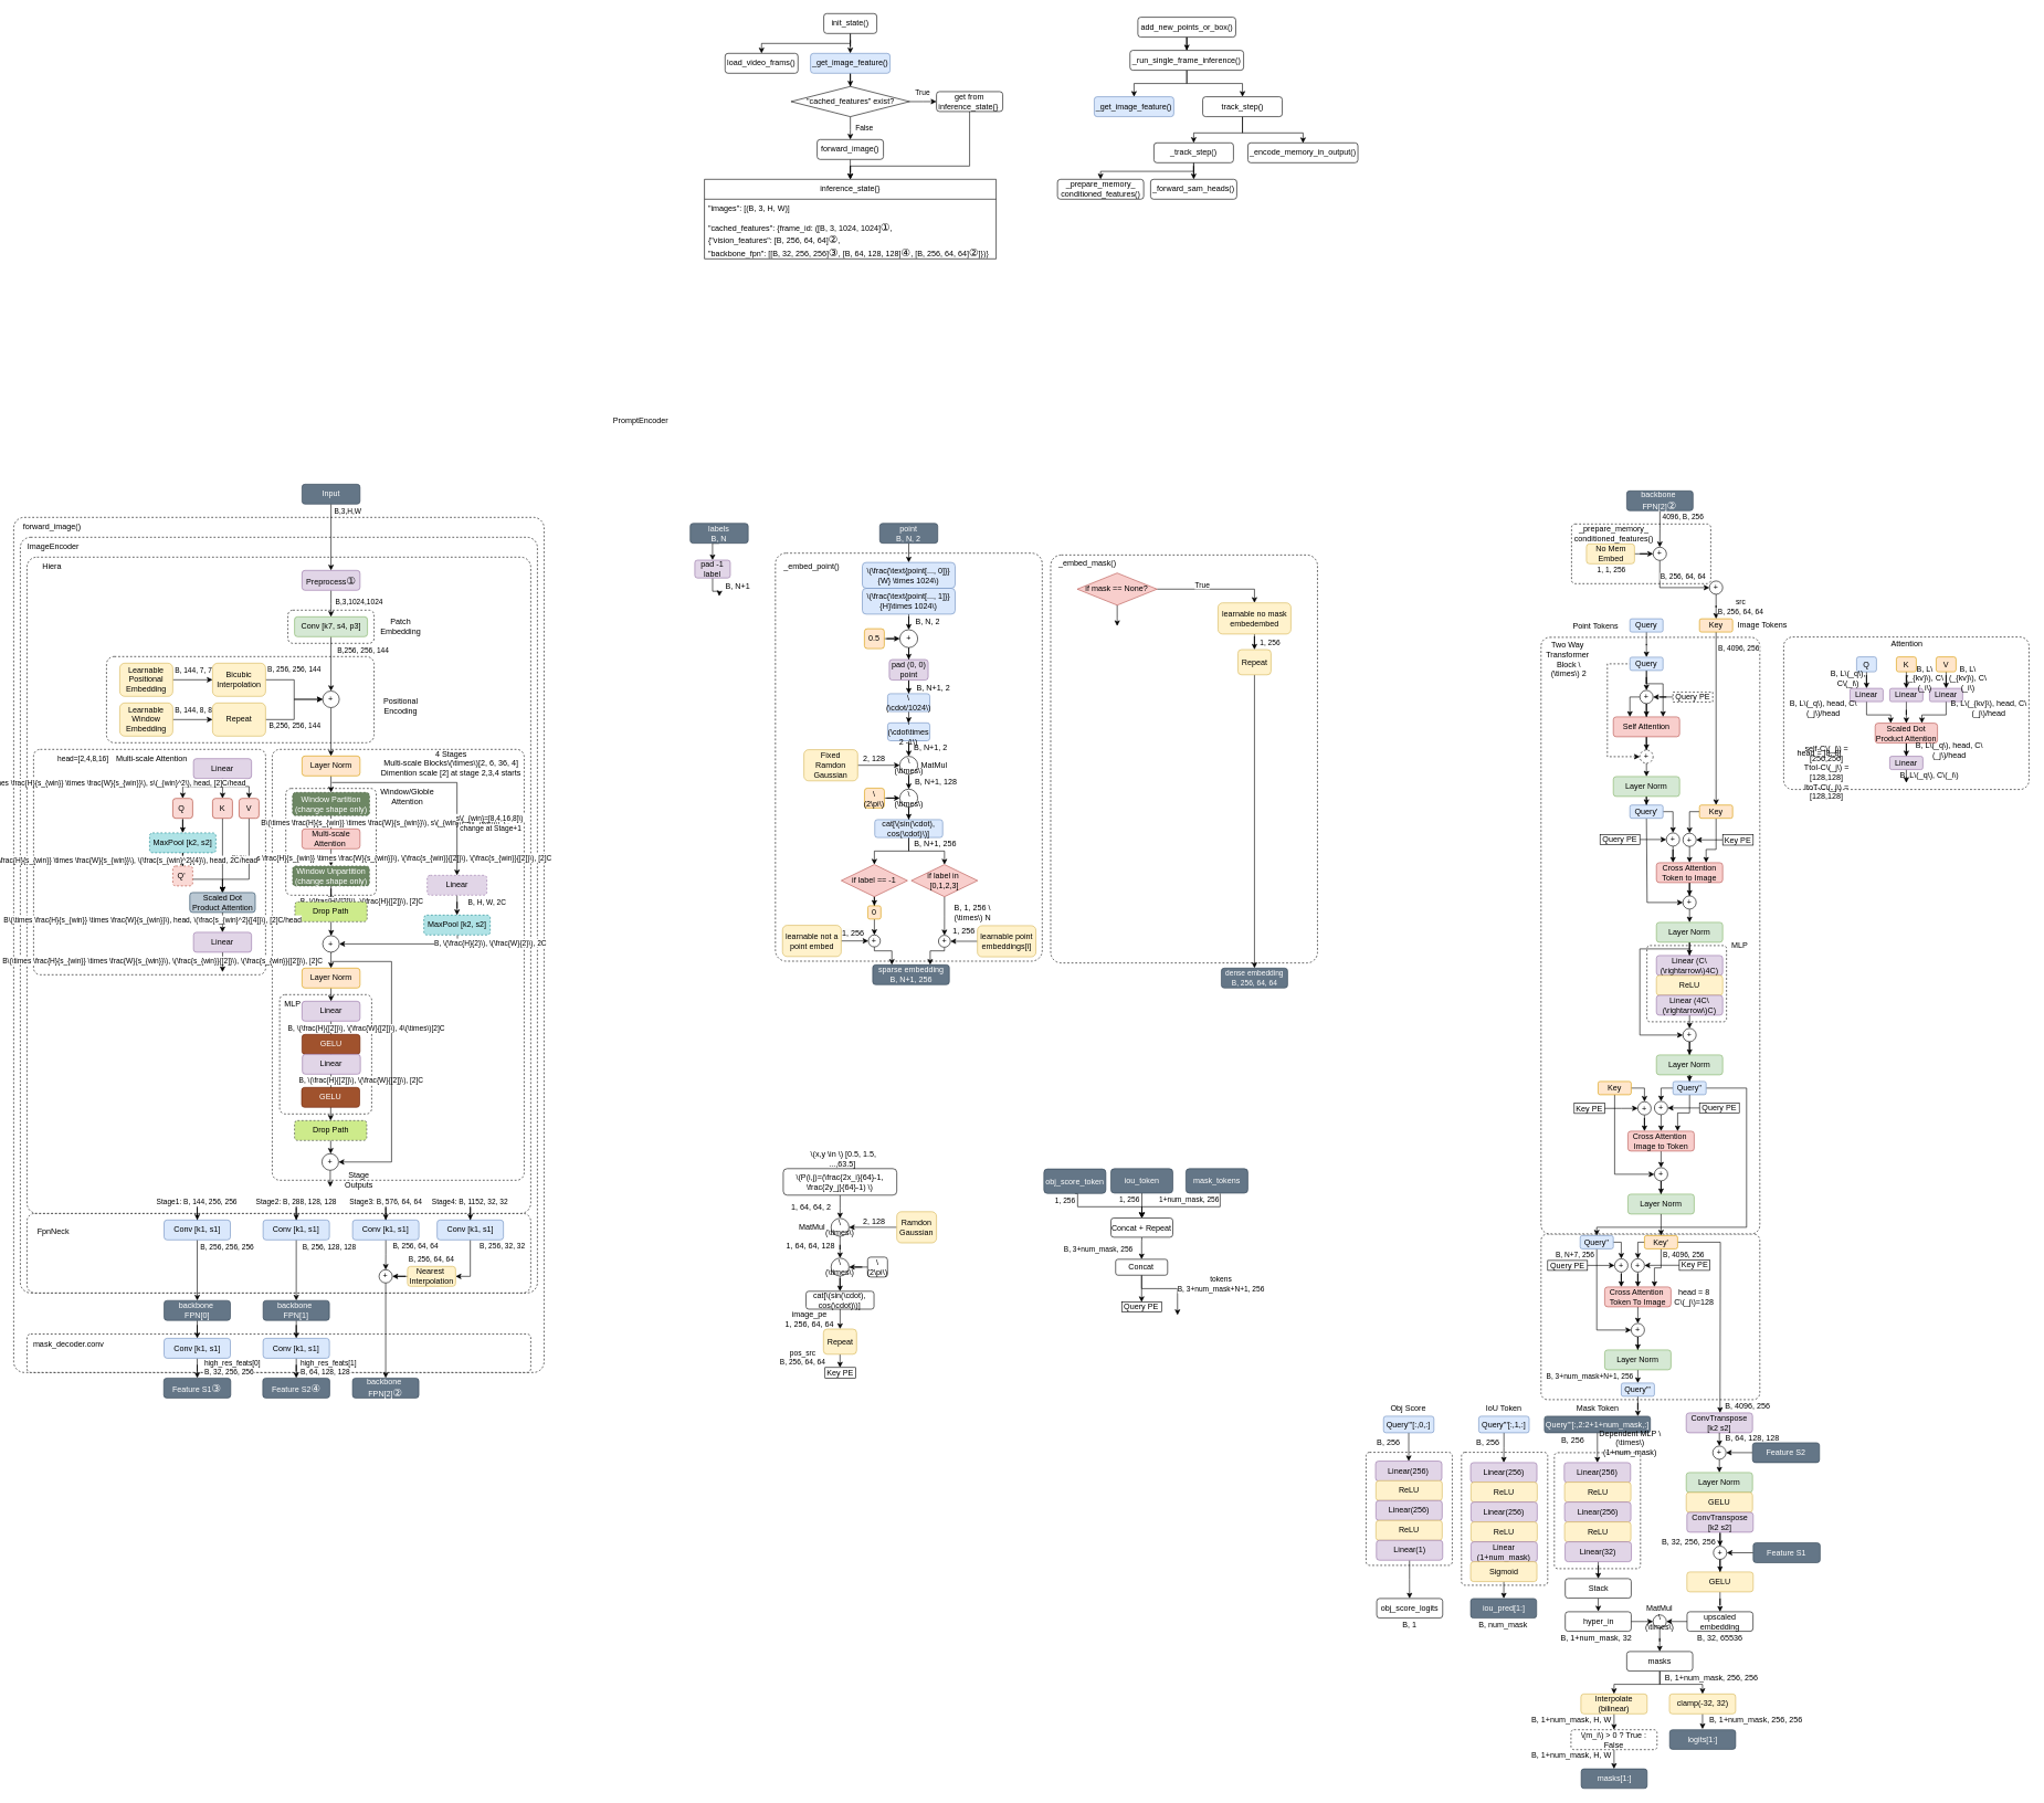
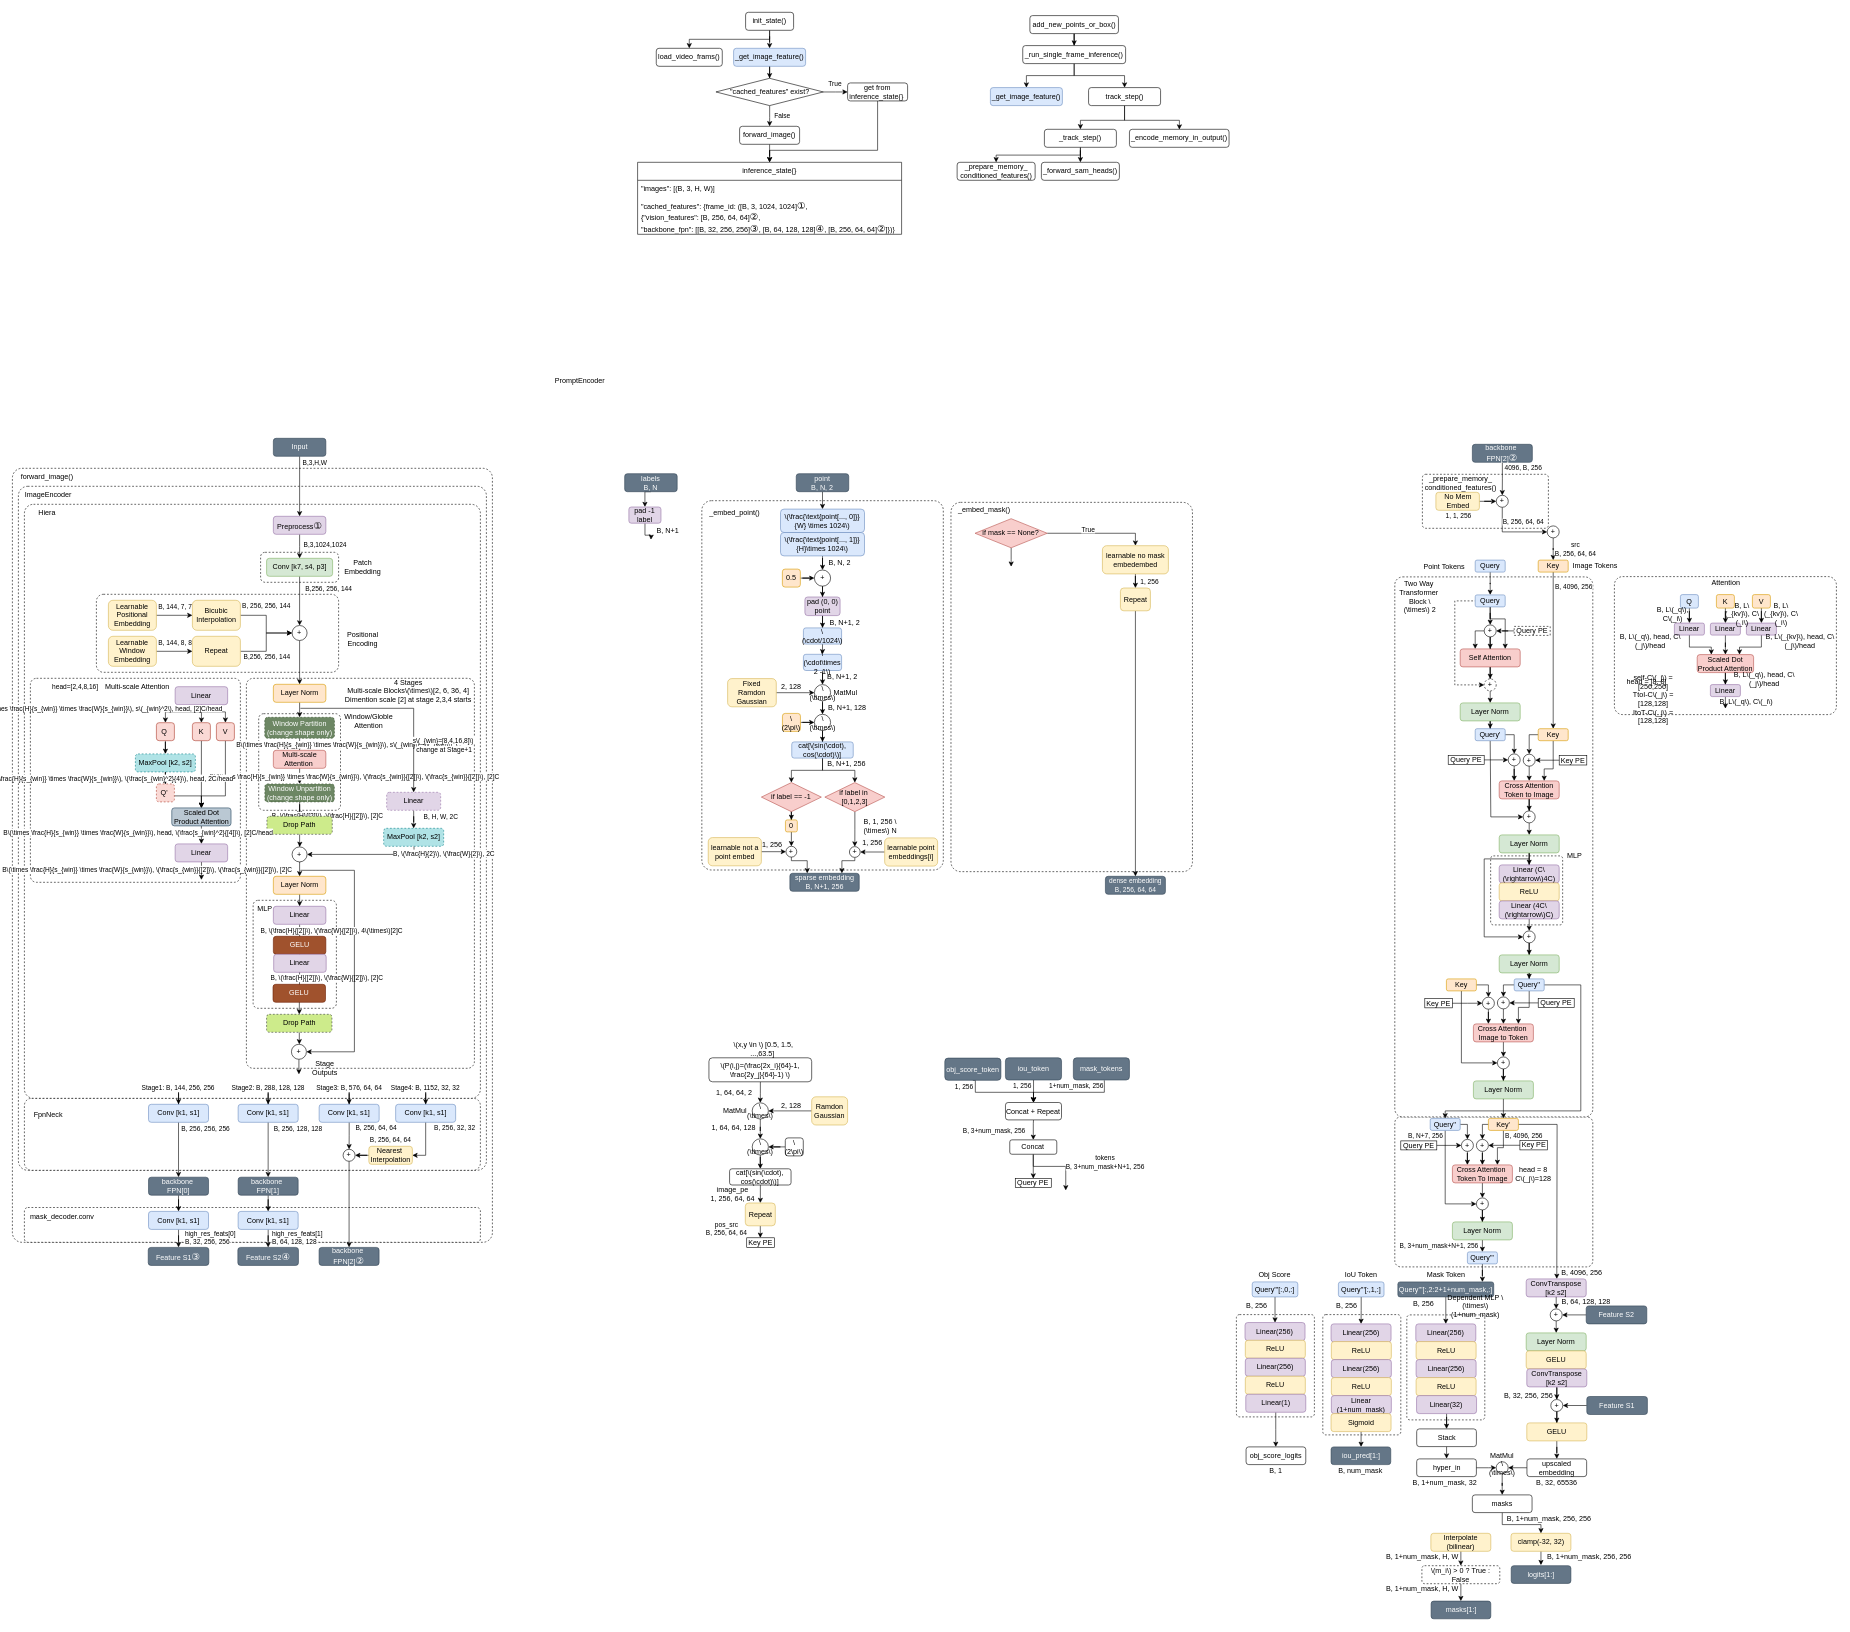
- <mxCell id="322" style="edgeStyle=orthogonalEdgeStyle;rounded=0;orthogonalLoop=1;jettySize=auto;html=1;entryX=0.5;entryY=0;entryDx=0;entryDy=0;" parent="1" source="324" target="443" edge="1"><mxGeometry relative="1" as="geometry"><mxPoint x="2503" y="2548" as="targetPoint" /></mxGeometry></mxCell>
